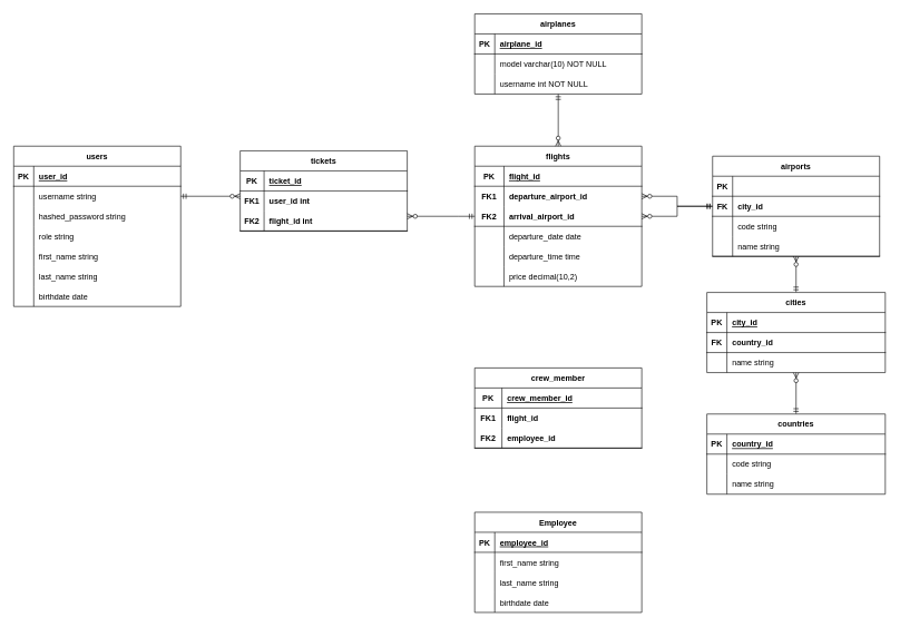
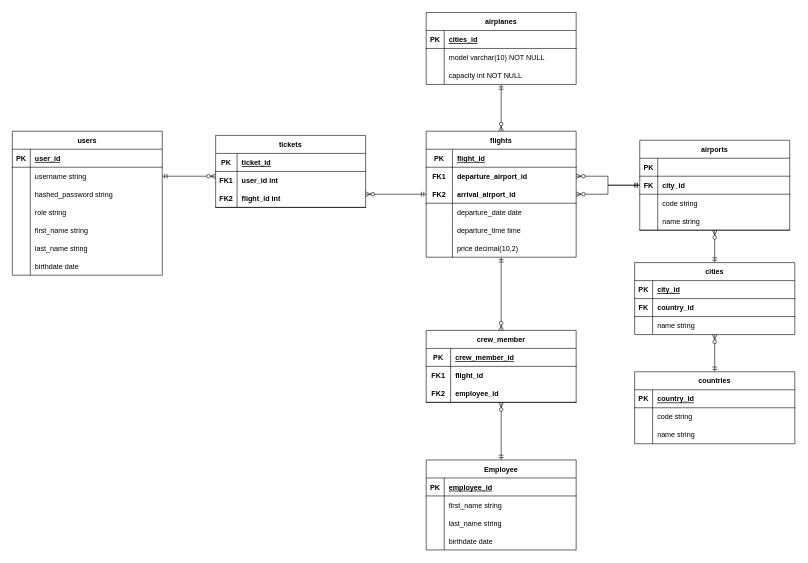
- <mxCell id="101" value="airplane_id" style="shape=partialRectangle;overflow=hidden;connectable=0;fillColor=none;top=0;left=0;bottom=0;right=0;align=left;spacingLeft=6;fontStyle=5;" parent="99" vertex="1"><mxGeometry x="30" width="220" height="30" as="geometry"><mxRectangle width="220" height="30" as="alternateBounds" /></mxGeometry></mxCell>
+ <mxCell id="101" value="cities_id" style="shape=partialRectangle;overflow=hidden;connectable=0;fillColor=none;top=0;left=0;bottom=0;right=0;align=left;spacingLeft=6;fontStyle=5;" parent="99" vertex="1"><mxGeometry x="30" width="220" height="30" as="geometry"><mxRectangle width="220" height="30" as="alternateBounds" /></mxGeometry></mxCell>
- <mxCell id="107" value="username int NOT NULL" style="shape=partialRectangle;overflow=hidden;connectable=0;fillColor=none;top=0;left=0;bottom=0;right=0;align=left;spacingLeft=6;" parent="105" vertex="1"><mxGeometry x="30" width="220" height="30" as="geometry"><mxRectangle width="220" height="30" as="alternateBounds" /></mxGeometry></mxCell>
+ <mxCell id="107" value="capacity int NOT NULL" style="shape=partialRectangle;overflow=hidden;connectable=0;fillColor=none;top=0;left=0;bottom=0;right=0;align=left;spacingLeft=6;" parent="105" vertex="1"><mxGeometry x="30" width="220" height="30" as="geometry"><mxRectangle width="220" height="30" as="alternateBounds" /></mxGeometry></mxCell>
+ <mxCell id="83" value="" style="fontSize=12;html=1;endArrow=ERzeroToMany;startArrow=ERmandOne;rounded=0;edgeStyle=orthogonalEdgeStyle;" parent="1" source="49" target="73" edge="1"><mxGeometry width="100" height="100" relative="1" as="geometry"><mxPoint x="720" y="333" as="sourcePoint" /><mxPoint x="627" y="333" as="targetPoint" /><Array as="points" /></mxGeometry></mxCell>
+ <mxCell id="97" value="" style="fontSize=12;html=1;endArrow=ERzeroToMany;startArrow=ERmandOne;rounded=0;edgeStyle=orthogonalEdgeStyle;" parent="1" source="84" target="73" edge="1"><mxGeometry width="100" height="100" relative="1" as="geometry"><mxPoint x="1033" y="439" as="sourcePoint" /><mxPoint x="845" y="603" as="targetPoint" /><Array as="points" /></mxGeometry></mxCell>
